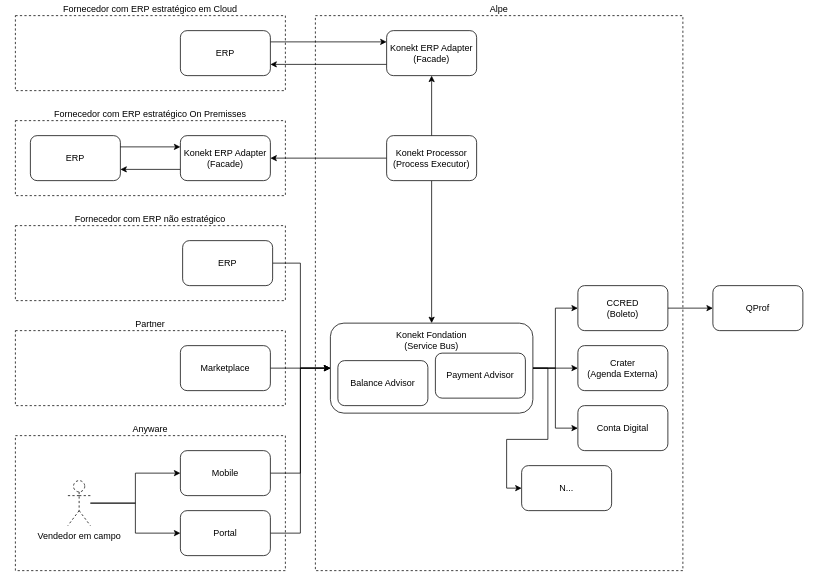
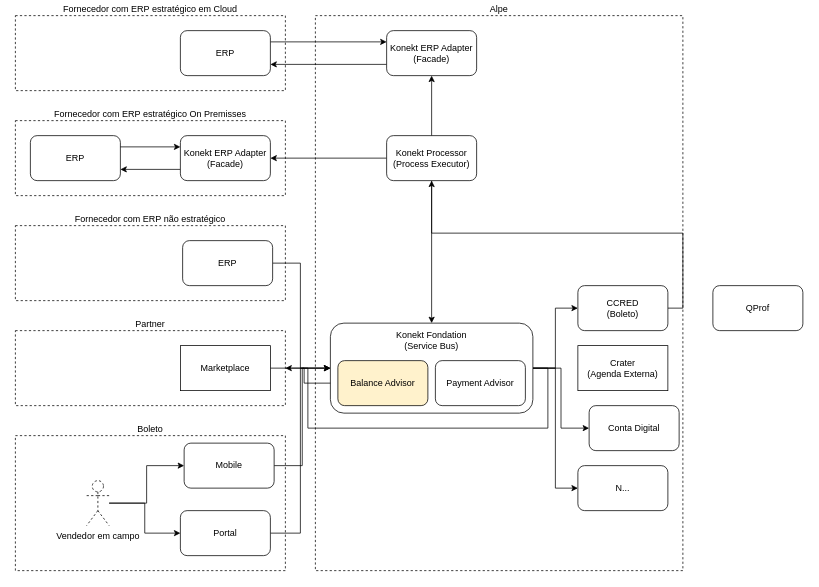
- <mxCell id="33" style="edgeStyle=orthogonalEdgeStyle;rounded=0;orthogonalLoop=1;jettySize=auto;html=1;exitX=1;exitY=0.5;exitDx=0;exitDy=0;" edge="1" parent="1" source="34" target="41"><mxGeometry relative="1" as="geometry" /></mxCell>
+ <mxCell id="33" style="edgeStyle=orthogonalEdgeStyle;rounded=0;orthogonalLoop=1;jettySize=auto;html=1;exitX=1;exitY=0.5;exitDx=0;exitDy=0;" edge="1" parent="1" source="34" target="32"><mxGeometry relative="1" as="geometry" /></mxCell>
- <mxCell id="7" value="Marketplace" style="rounded=1;whiteSpace=wrap;html=1;" vertex="1" parent="1"><mxGeometry x="240" y="460" width="120" height="60" as="geometry" /></mxCell>
+ <mxCell id="7" value="Marketplace" style="whiteSpace=wrap;html=1;rounded=0;" vertex="1" parent="1"><mxGeometry x="240" y="460" width="120" height="60" as="geometry" /></mxCell>
- <mxCell id="6" style="edgeStyle=orthogonalEdgeStyle;rounded=0;orthogonalLoop=1;jettySize=auto;html=1;entryX=0;entryY=0.5;entryDx=0;entryDy=0;" edge="1" parent="1" source="7" target="16"><mxGeometry relative="1" as="geometry" /></mxCell>
+ <mxCell id="6" style="edgeStyle=orthogonalEdgeStyle;rounded=0;orthogonalLoop=1;jettySize=auto;html=1;" edge="1" parent="1" source="7" target="38"><mxGeometry relative="1" as="geometry" /></mxCell>
- <mxCell id="13" style="edgeStyle=orthogonalEdgeStyle;rounded=0;orthogonalLoop=1;jettySize=auto;html=1;exitX=1;exitY=0.5;exitDx=0;exitDy=0;entryX=0;entryY=0.5;entryDx=0;entryDy=0;" edge="1" parent="1" source="16" target="35"><mxGeometry relative="1" as="geometry" /></mxCell>
+ <mxCell id="13" style="edgeStyle=orthogonalEdgeStyle;rounded=0;orthogonalLoop=1;jettySize=auto;html=1;exitX=1;exitY=0.5;exitDx=0;exitDy=0;" edge="1" parent="1" source="16" target="23"><mxGeometry relative="1" as="geometry" /></mxCell>
- <mxCell id="35" value="Crater&lt;br&gt;(Agenda Externa)" style="rounded=1;whiteSpace=wrap;html=1;" vertex="1" parent="1"><mxGeometry x="770" y="460" width="120" height="60" as="geometry" /></mxCell>
+ <mxCell id="35" value="Crater&lt;br&gt;(Agenda Externa)" style="whiteSpace=wrap;html=1;rounded=0;" vertex="1" parent="1"><mxGeometry x="770" y="460" width="120" height="60" as="geometry" /></mxCell>
- <mxCell id="39" value="Payment Advisor" style="rounded=1;whiteSpace=wrap;html=1;" vertex="1" parent="1"><mxGeometry x="580" y="470" width="120" height="60" as="geometry" /></mxCell>
+ <mxCell id="39" value="Payment Advisor" style="rounded=1;whiteSpace=wrap;html=1;" vertex="1" parent="1"><mxGeometry x="580" y="480" width="120" height="60" as="geometry" /></mxCell>
- <mxCell id="38" value="Balance Advisor" style="rounded=1;whiteSpace=wrap;html=1;" vertex="1" parent="1"><mxGeometry x="450" y="480" width="120" height="60" as="geometry" /></mxCell>
+ <mxCell id="38" value="Balance Advisor" style="rounded=1;whiteSpace=wrap;html=1;fillColor=#fff2cc;" vertex="1" parent="1"><mxGeometry x="450" y="480" width="120" height="60" as="geometry" /></mxCell>
- <mxCell id="4" value="Anyware" style="rounded=0;html=1;fillColor=none;labelPosition=center;verticalLabelPosition=top;align=center;verticalAlign=bottom;whiteSpace=wrap;spacingTop=0;dashed=1;" vertex="1" parent="1"><mxGeometry x="20" y="580" width="360" height="180" as="geometry" /></mxCell>
+ <mxCell id="4" value="Boleto" style="rounded=0;html=1;fillColor=none;labelPosition=center;verticalLabelPosition=top;align=center;verticalAlign=bottom;whiteSpace=wrap;spacingTop=0;dashed=1;" vertex="1" parent="1"><mxGeometry x="20" y="580" width="360" height="180" as="geometry" /></mxCell>
- <mxCell id="36" value="Conta Digital" style="rounded=1;whiteSpace=wrap;html=1;" vertex="1" parent="1"><mxGeometry x="770" y="540" width="120" height="60" as="geometry" /></mxCell>
+ <mxCell id="36" value="Conta Digital" style="rounded=1;whiteSpace=wrap;html=1;" vertex="1" parent="1"><mxGeometry x="785" y="540" width="120" height="60" as="geometry" /></mxCell>
- <mxCell id="9" value="Mobile" style="rounded=1;whiteSpace=wrap;html=1;" vertex="1" parent="1"><mxGeometry x="240" y="600" width="120" height="60" as="geometry" /></mxCell>
+ <mxCell id="9" value="Mobile" style="rounded=1;whiteSpace=wrap;html=1;" vertex="1" parent="1"><mxGeometry x="245" y="590" width="120" height="60" as="geometry" /></mxCell>
- <mxCell id="37" value="N..." style="rounded=1;whiteSpace=wrap;html=1;" vertex="1" parent="1"><mxGeometry x="695" y="620" width="120" height="60" as="geometry" /></mxCell>
+ <mxCell id="37" value="N..." style="rounded=1;whiteSpace=wrap;html=1;" vertex="1" parent="1"><mxGeometry x="770" y="620" width="120" height="60" as="geometry" /></mxCell>
- <mxCell id="44" value="Vendedor em campo" style="shape=umlActor;verticalLabelPosition=bottom;verticalAlign=top;html=1;outlineConnect=0;dashed=1;fillColor=none;" vertex="1" parent="1"><mxGeometry x="90" y="640" width="30" height="60" as="geometry" /></mxCell>
+ <mxCell id="44" value="Vendedor em campo" style="shape=umlActor;verticalLabelPosition=bottom;verticalAlign=top;html=1;outlineConnect=0;dashed=1;fillColor=none;" vertex="1" parent="1"><mxGeometry x="115" y="640" width="30" height="60" as="geometry" /></mxCell>
